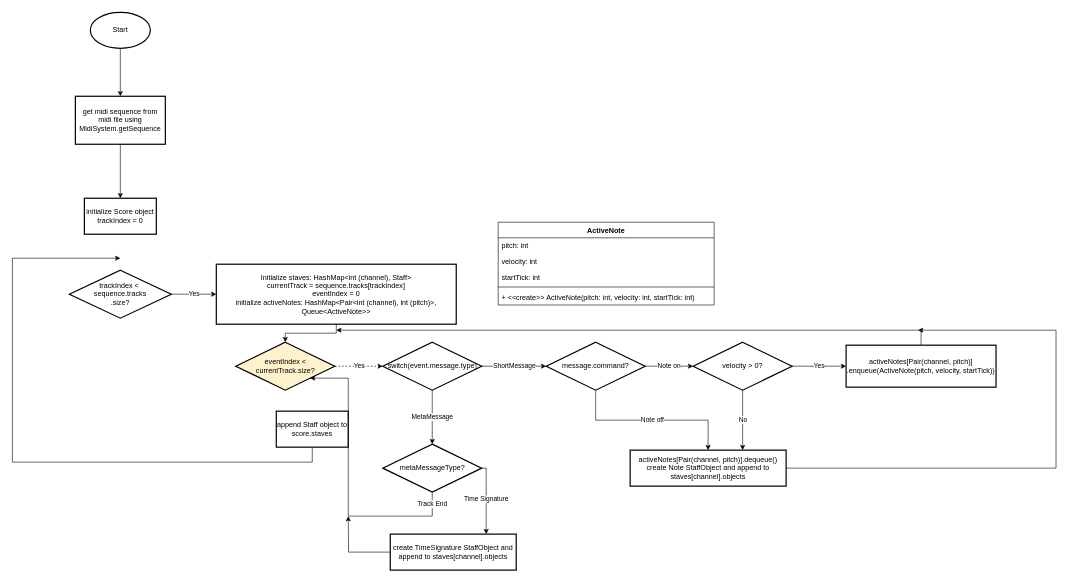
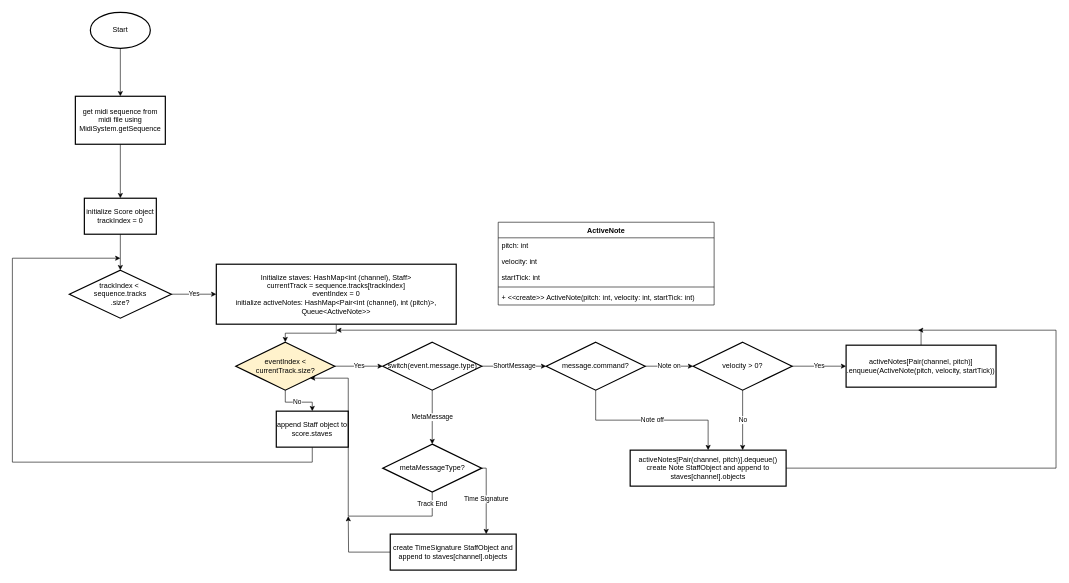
+ <mxCell id="6" value="" style="edgeStyle=orthogonalEdgeStyle;rounded=0;orthogonalLoop=1;jettySize=auto;html=1;" parent="1" source="7" target="9" edge="1"><mxGeometry relative="1" as="geometry" /></mxCell>
- <mxCell id="13" value="Yes" style="edgeStyle=orthogonalEdgeStyle;rounded=0;orthogonalLoop=1;jettySize=auto;html=1;dashed=1;" parent="1" source="14" target="19" edge="1"><mxGeometry relative="1" as="geometry" /></mxCell>
+ <mxCell id="13" value="Yes" style="edgeStyle=orthogonalEdgeStyle;rounded=0;orthogonalLoop=1;jettySize=auto;html=1;" parent="1" source="14" target="19" edge="1"><mxGeometry relative="1" as="geometry" /></mxCell>
+ <mxCell id="12" value="No" style="edgeStyle=orthogonalEdgeStyle;rounded=0;orthogonalLoop=1;jettySize=auto;html=1;" parent="1" source="14" target="16" edge="1"><mxGeometry relative="1" as="geometry" /></mxCell>
